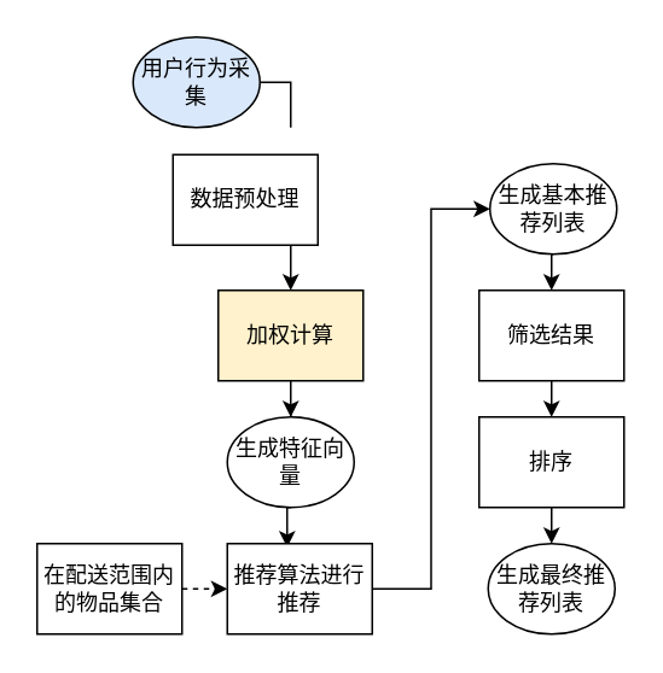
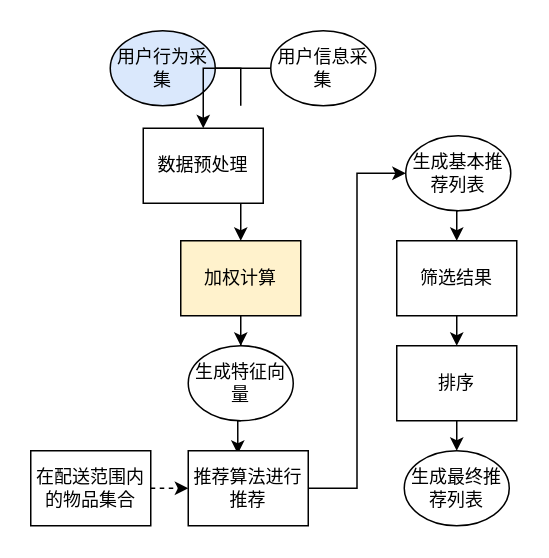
+ <mxCell id="5" value="用户信息采集" style="ellipse;whiteSpace=wrap;html=1;" vertex="1" parent="1"><mxGeometry x="180" y="20" width="70" height="50" as="geometry" /></mxCell>
+ <mxCell id="4" style="edgeStyle=orthogonalEdgeStyle;rounded=0;orthogonalLoop=1;jettySize=auto;html=1;exitX=0;exitY=0.5;exitDx=0;exitDy=0;entryX=0.5;entryY=0;entryDx=0;entryDy=0;" edge="1" parent="1" source="5" target="7"><mxGeometry relative="1" as="geometry" /></mxCell>
